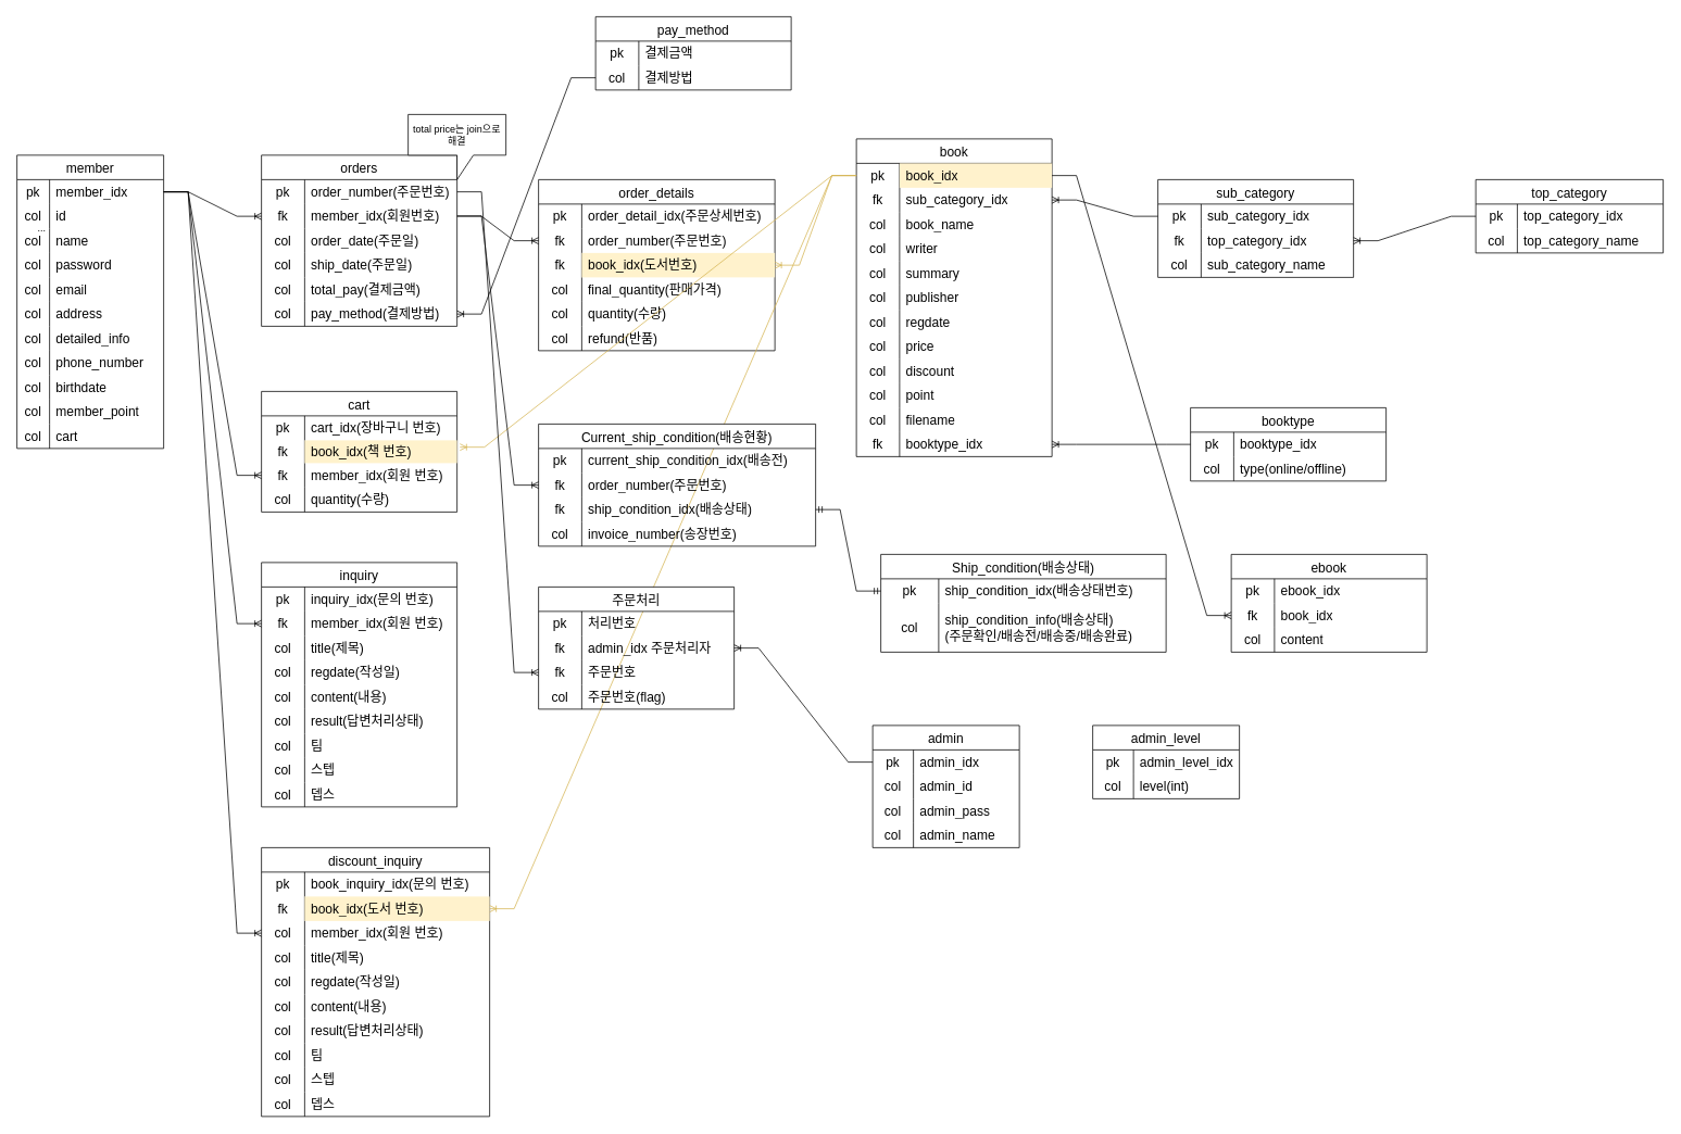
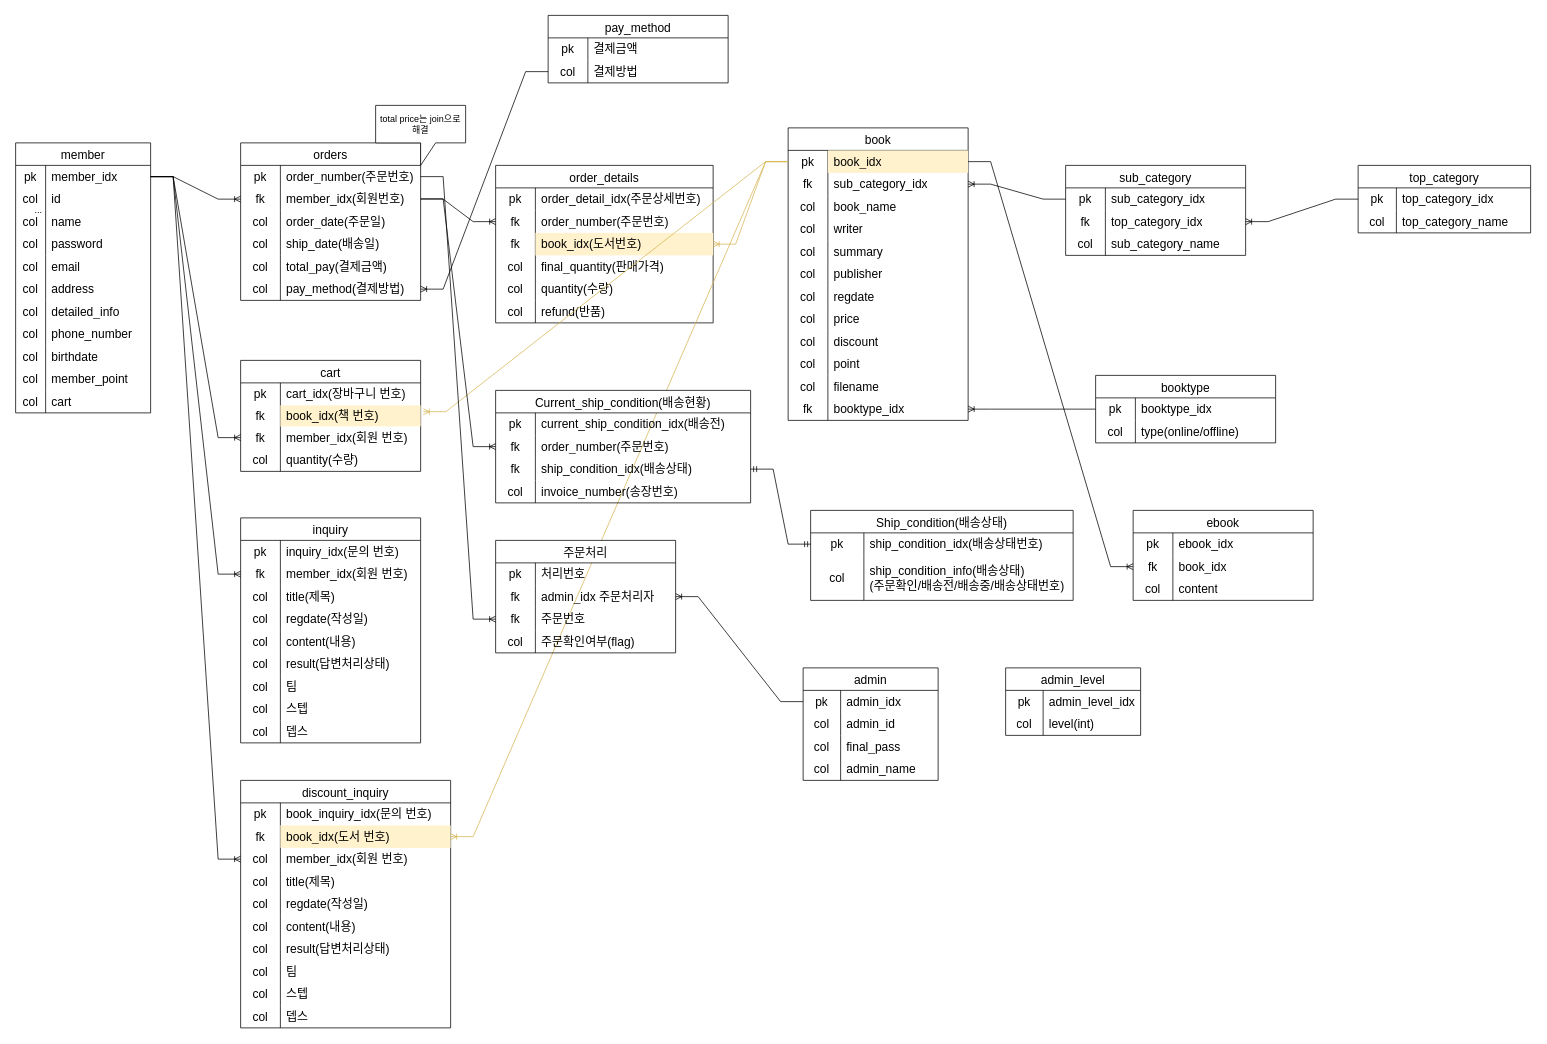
- <mxCell id="112" value="ship_date(주문일)" style="shape=partialRectangle;html=1;whiteSpace=wrap;connectable=0;fillColor=none;top=0;left=0;bottom=0;right=0;align=left;spacingLeft=6;overflow=hidden;strokeColor=inherit;fontSize=16;" vertex="1" parent="110"><mxGeometry x="53" width="187" height="30" as="geometry"><mxRectangle width="187" height="30" as="alternateBounds" /></mxGeometry></mxCell>
+ <mxCell id="112" value="ship_date(배송일)" style="shape=partialRectangle;html=1;whiteSpace=wrap;connectable=0;fillColor=none;top=0;left=0;bottom=0;right=0;align=left;spacingLeft=6;overflow=hidden;strokeColor=inherit;fontSize=16;" vertex="1" parent="110"><mxGeometry x="53" width="187" height="30" as="geometry"><mxRectangle width="187" height="30" as="alternateBounds" /></mxGeometry></mxCell>
- <mxCell id="239" value="ship_condition_info(배송상태)&lt;br&gt;(주문확인/배송전/배송중/배송완료)" style="shape=partialRectangle;html=1;whiteSpace=wrap;connectable=0;fillColor=none;top=0;left=0;bottom=0;right=0;align=left;spacingLeft=6;overflow=hidden;strokeColor=inherit;fontSize=16;" vertex="1" parent="237"><mxGeometry x="71" width="279" height="60" as="geometry"><mxRectangle width="279" height="60" as="alternateBounds" /></mxGeometry></mxCell>
+ <mxCell id="239" value="ship_condition_info(배송상태)&lt;br&gt;(주문확인/배송전/배송중/배송상태번호)" style="shape=partialRectangle;html=1;whiteSpace=wrap;connectable=0;fillColor=none;top=0;left=0;bottom=0;right=0;align=left;spacingLeft=6;overflow=hidden;strokeColor=inherit;fontSize=16;" vertex="1" parent="237"><mxGeometry x="71" width="279" height="60" as="geometry"><mxRectangle width="279" height="60" as="alternateBounds" /></mxGeometry></mxCell>
- <mxCell id="285" value="주문번호(flag)" style="shape=partialRectangle;html=1;whiteSpace=wrap;connectable=0;fillColor=none;top=0;left=0;bottom=0;right=0;align=left;spacingLeft=6;overflow=hidden;strokeColor=inherit;fontSize=16;" vertex="1" parent="283"><mxGeometry x="53" width="187" height="30" as="geometry"><mxRectangle width="187" height="30" as="alternateBounds" /></mxGeometry></mxCell>
+ <mxCell id="285" value="주문확인여부(flag)" style="shape=partialRectangle;html=1;whiteSpace=wrap;connectable=0;fillColor=none;top=0;left=0;bottom=0;right=0;align=left;spacingLeft=6;overflow=hidden;strokeColor=inherit;fontSize=16;" vertex="1" parent="283"><mxGeometry x="53" width="187" height="30" as="geometry"><mxRectangle width="187" height="30" as="alternateBounds" /></mxGeometry></mxCell>
- <mxCell id="269" value="admin_pass" style="shape=partialRectangle;html=1;whiteSpace=wrap;connectable=0;fillColor=none;top=0;left=0;bottom=0;right=0;align=left;spacingLeft=6;overflow=hidden;strokeColor=inherit;fontSize=16;" vertex="1" parent="267"><mxGeometry x="50" width="130" height="30" as="geometry"><mxRectangle width="130" height="30" as="alternateBounds" /></mxGeometry></mxCell>
+ <mxCell id="269" value="final_pass" style="shape=partialRectangle;html=1;whiteSpace=wrap;connectable=0;fillColor=none;top=0;left=0;bottom=0;right=0;align=left;spacingLeft=6;overflow=hidden;strokeColor=inherit;fontSize=16;" vertex="1" parent="267"><mxGeometry x="50" width="130" height="30" as="geometry"><mxRectangle width="130" height="30" as="alternateBounds" /></mxGeometry></mxCell>
